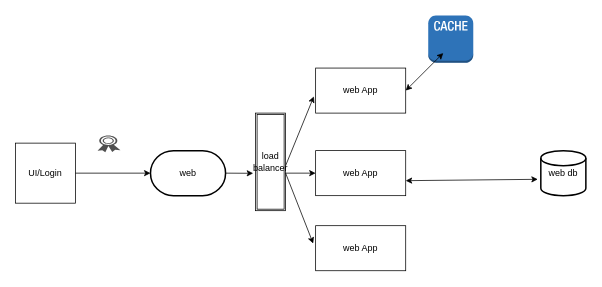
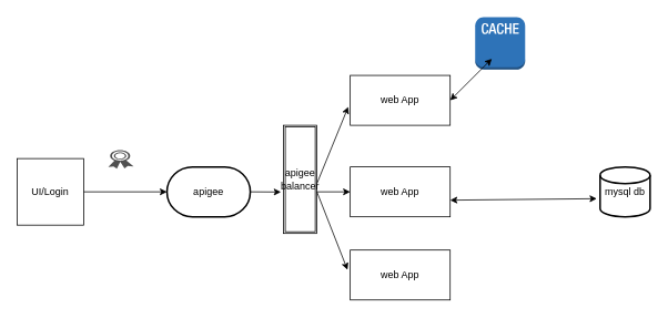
- <mxCell id="4" value="load balancer" style="shape=ext;double=1;rounded=0;whiteSpace=wrap;html=1;" vertex="1" parent="1"><mxGeometry x="340" y="150" width="40" height="130" as="geometry" /></mxCell>
+ <mxCell id="4" value="apigee balancer" style="shape=ext;double=1;rounded=0;whiteSpace=wrap;html=1;" vertex="1" parent="1"><mxGeometry x="340" y="150" width="40" height="130" as="geometry" /></mxCell>
- <mxCell id="5" value="web" style="strokeWidth=2;html=1;shape=mxgraph.flowchart.terminator;whiteSpace=wrap;" vertex="1" parent="1"><mxGeometry x="200" y="200" width="100" height="60" as="geometry" /></mxCell>
+ <mxCell id="5" value="apigee" style="strokeWidth=2;html=1;shape=mxgraph.flowchart.terminator;whiteSpace=wrap;" vertex="1" parent="1"><mxGeometry x="200" y="200" width="100" height="60" as="geometry" /></mxCell>
- <mxCell id="6" value="web db" style="strokeWidth=2;html=1;shape=mxgraph.flowchart.database;whiteSpace=wrap;" vertex="1" parent="1"><mxGeometry x="720" y="200" width="60" height="60" as="geometry" /></mxCell>
+ <mxCell id="6" value="mysql db" style="strokeWidth=2;html=1;shape=mxgraph.flowchart.database;whiteSpace=wrap;" vertex="1" parent="1"><mxGeometry x="720" y="200" width="60" height="60" as="geometry" /></mxCell>
